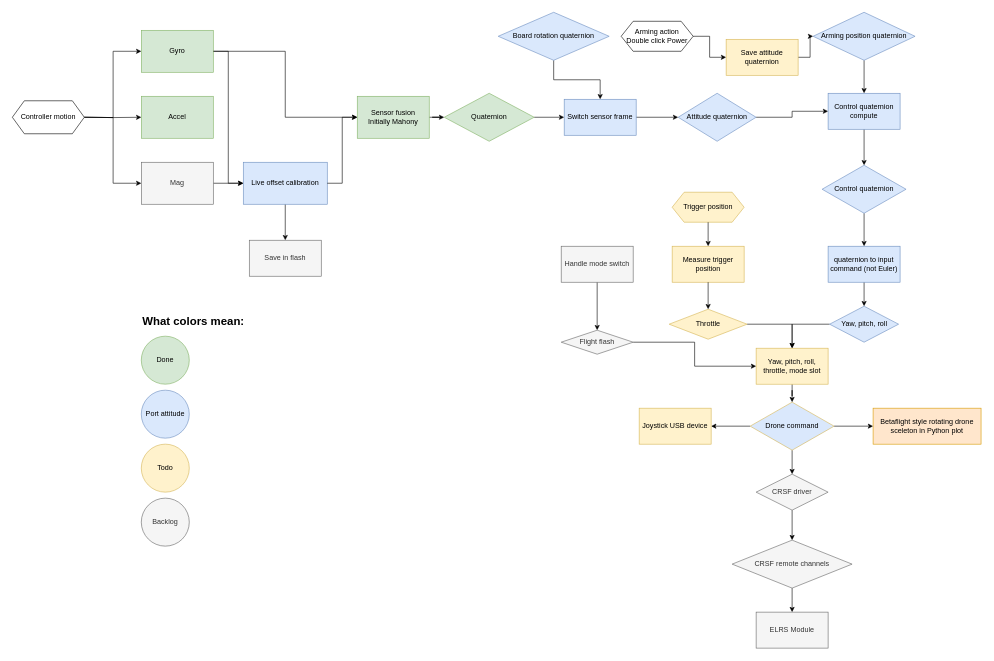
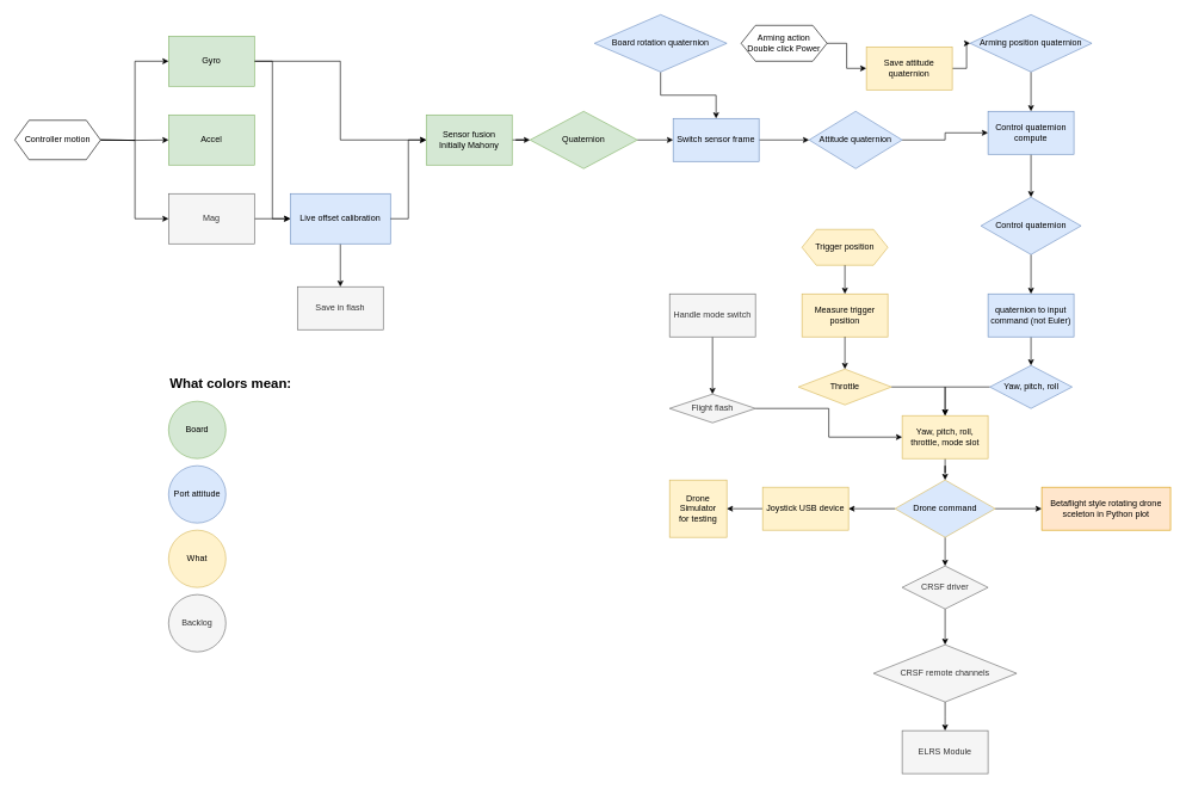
- <mxCell id="63" value="Done" style="ellipse;whiteSpace=wrap;html=1;aspect=fixed;fillColor=#d5e8d4;strokeColor=#82b366;" parent="1" vertex="1"><mxGeometry x="235" y="560" width="80" height="80" as="geometry" /></mxCell>
+ <mxCell id="63" value="Board" style="ellipse;whiteSpace=wrap;html=1;aspect=fixed;fillColor=#d5e8d4;strokeColor=#82b366;" parent="1" vertex="1"><mxGeometry x="235" y="560" width="80" height="80" as="geometry" /></mxCell>
+ <mxCell id="51" value="&lt;div&gt;Drone&lt;/div&gt;Simulator&lt;div&gt;for testing&lt;/div&gt;" style="whiteSpace=wrap;html=1;aspect=fixed;fillColor=#fff2cc;strokeColor=#d6b656;" parent="1" vertex="1"><mxGeometry x="935" y="670" width="80" height="80" as="geometry" /></mxCell>
+ <mxCell id="58" style="edgeStyle=orthogonalEdgeStyle;rounded=0;orthogonalLoop=1;jettySize=auto;html=1;exitX=0;exitY=0.5;exitDx=0;exitDy=0;entryX=1;entryY=0.5;entryDx=0;entryDy=0;" parent="1" source="59" target="51" edge="1"><mxGeometry relative="1" as="geometry" /></mxCell>
- <mxCell id="65" value="Todo" style="ellipse;whiteSpace=wrap;html=1;aspect=fixed;fillColor=#fff2cc;strokeColor=#d6b656;" parent="1" vertex="1"><mxGeometry x="235" y="740" width="80" height="80" as="geometry" /></mxCell>
+ <mxCell id="65" value="What" style="ellipse;whiteSpace=wrap;html=1;aspect=fixed;fillColor=#fff2cc;strokeColor=#d6b656;" parent="1" vertex="1"><mxGeometry x="235" y="740" width="80" height="80" as="geometry" /></mxCell>
